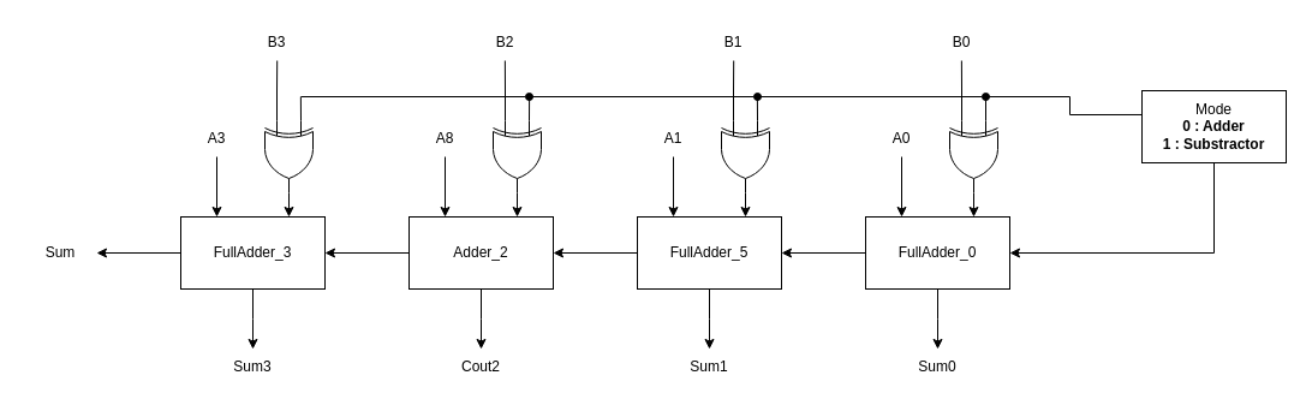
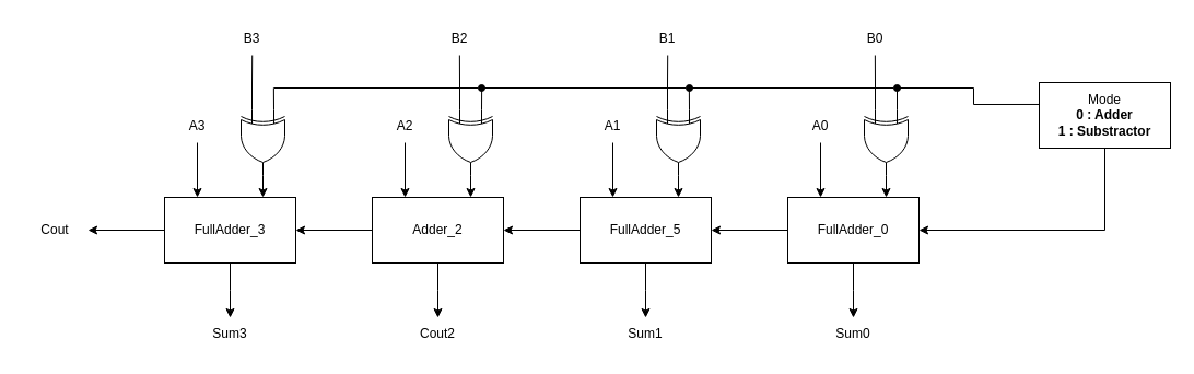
- <mxCell id="19" value="A8" style="text;html=1;strokeColor=none;fillColor=none;align=center;verticalAlign=middle;whiteSpace=wrap;rounded=0;" parent="1" vertex="1"><mxGeometry x="340" y="100" width="60" height="30" as="geometry" /></mxCell>
+ <mxCell id="19" value="A2" style="text;html=1;strokeColor=none;fillColor=none;align=center;verticalAlign=middle;whiteSpace=wrap;rounded=0;" parent="1" vertex="1"><mxGeometry x="340" y="100" width="60" height="30" as="geometry" /></mxCell>
- <mxCell id="22" value="Sum" style="text;html=1;strokeColor=none;fillColor=none;align=center;verticalAlign=middle;whiteSpace=wrap;rounded=0;" parent="1" vertex="1"><mxGeometry x="20" y="195" width="60" height="30" as="geometry" /></mxCell>
+ <mxCell id="22" value="Cout" style="text;html=1;strokeColor=none;fillColor=none;align=center;verticalAlign=middle;whiteSpace=wrap;rounded=0;" parent="1" vertex="1"><mxGeometry x="20" y="195" width="60" height="30" as="geometry" /></mxCell>
